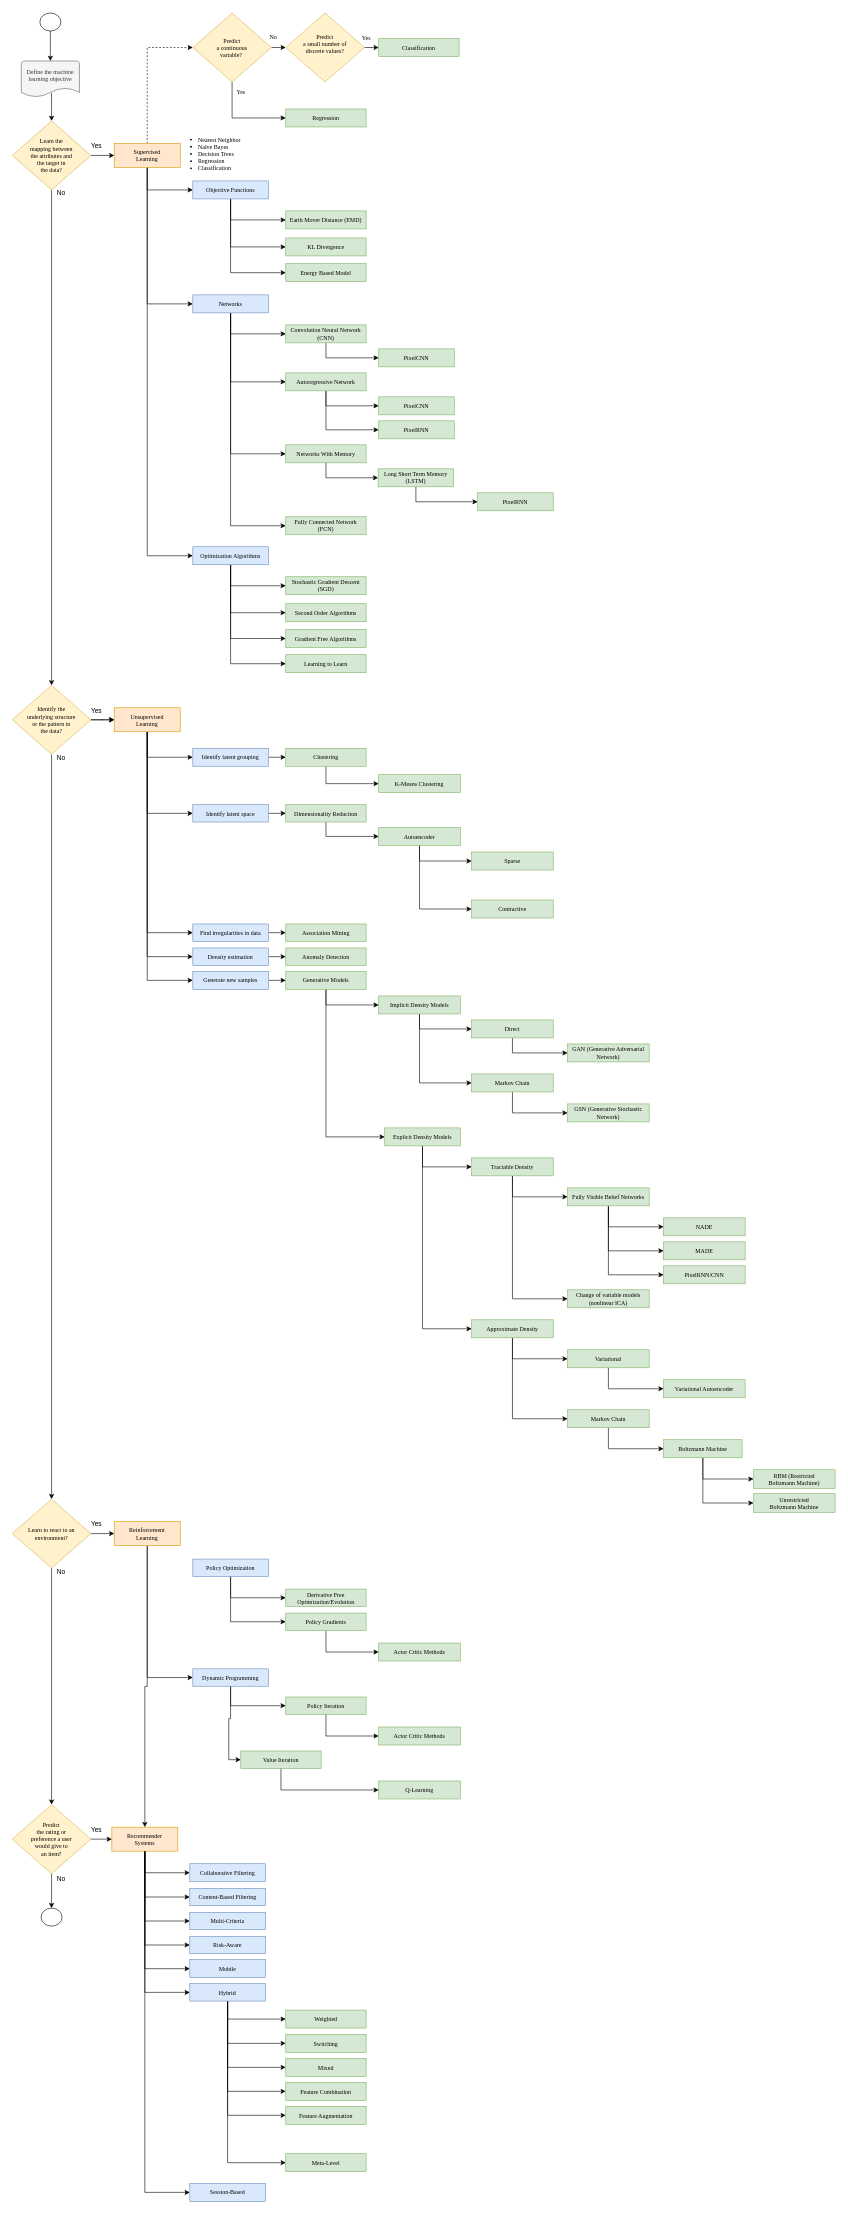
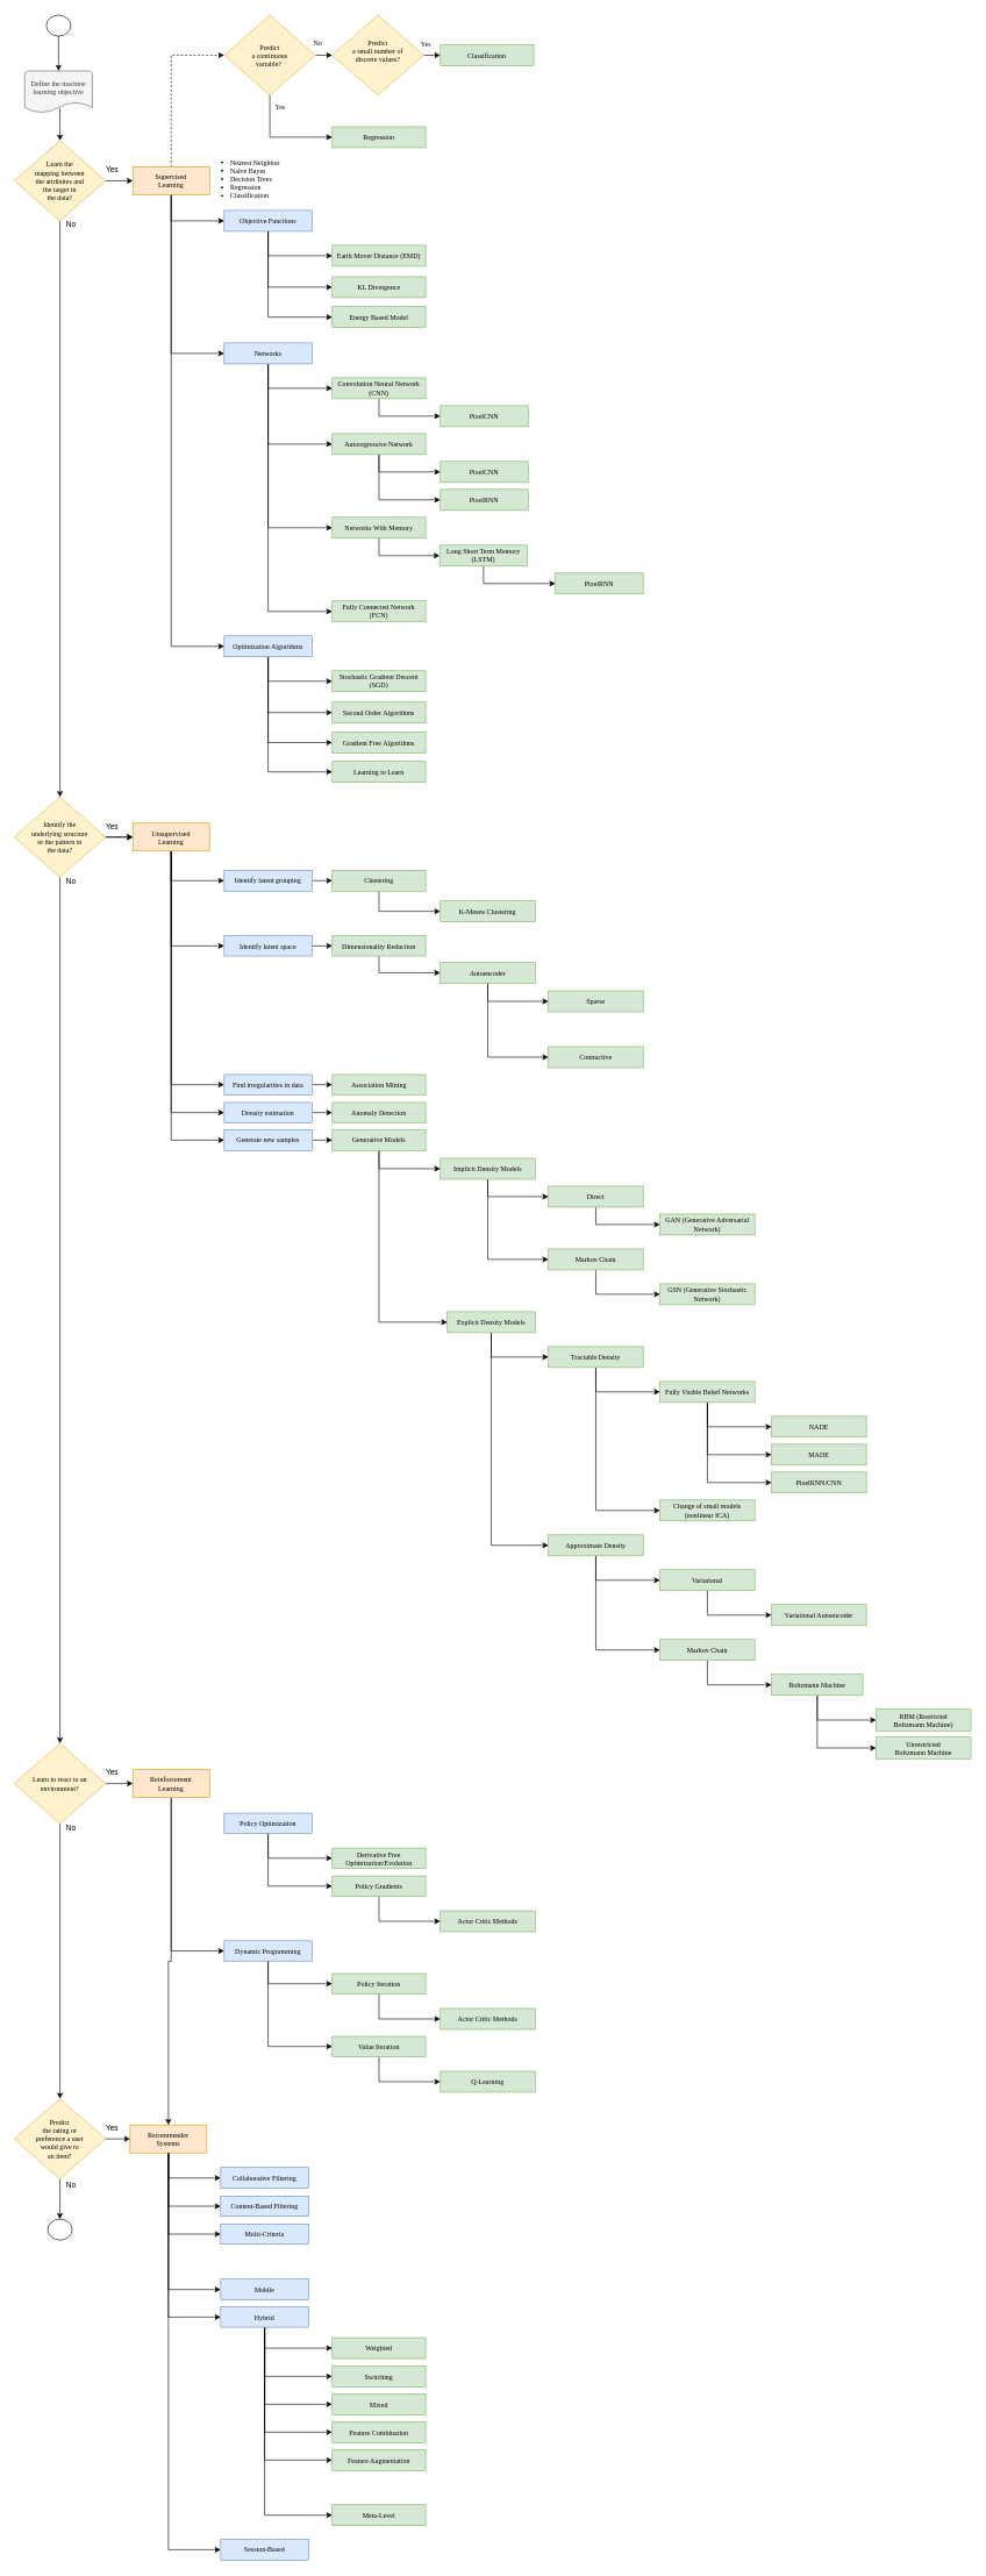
- <mxCell id="75" value="Change of variable models (nonlinear ICA)" style="whiteSpace=wrap;html=1;absoluteArcSize=1;arcSize=14;strokeWidth=1;fontFamily=Tahoma;fontSize=10;shadow=0;sketch=0;fillColor=#d5e8d4;strokeColor=#82b366;" parent="1" vertex="1"><mxGeometry x="946" y="2149" width="136" height="30" as="geometry" /></mxCell>
+ <mxCell id="75" value="Change of small models (nonlinear ICA)" style="whiteSpace=wrap;html=1;absoluteArcSize=1;arcSize=14;strokeWidth=1;fontFamily=Tahoma;fontSize=10;shadow=0;sketch=0;fillColor=#d5e8d4;strokeColor=#82b366;" parent="1" vertex="1"><mxGeometry x="946" y="2149" width="136" height="30" as="geometry" /></mxCell>
- <mxCell id="104" value="Value Iteration" style="whiteSpace=wrap;html=1;absoluteArcSize=1;arcSize=14;strokeWidth=1;fontFamily=Tahoma;fontSize=10;shadow=0;sketch=0;fillColor=#d5e8d4;strokeColor=#82b366;" parent="1" vertex="1"><mxGeometry x="401" y="2918" width="134" height="29" as="geometry" /></mxCell>
+ <mxCell id="104" value="Value Iteration" style="whiteSpace=wrap;html=1;absoluteArcSize=1;arcSize=14;strokeWidth=1;fontFamily=Tahoma;fontSize=10;shadow=0;sketch=0;fillColor=#d5e8d4;strokeColor=#82b366;" parent="1" vertex="1"><mxGeometry x="476" y="2918" width="134" height="29" as="geometry" /></mxCell>
- <mxCell id="154" style="edgeStyle=orthogonalEdgeStyle;rounded=0;sketch=0;orthogonalLoop=1;jettySize=auto;html=1;exitX=0.5;exitY=1;exitDx=0;exitDy=0;entryX=0;entryY=0.5;entryDx=0;entryDy=0;shadow=0;strokeWidth=1;fontFamily=Tahoma;fontSize=10;" parent="1" source="149" target="158" edge="1"><mxGeometry relative="1" as="geometry"><mxPoint x="240" y="3122.5" as="sourcePoint" /></mxGeometry></mxCell>
- <mxCell id="158" value="Risk-Aware" style="whiteSpace=wrap;html=1;absoluteArcSize=1;arcSize=14;strokeWidth=1;fontFamily=Tahoma;fontSize=10;shadow=0;sketch=0;fillColor=#dae8fc;strokeColor=#6c8ebf;" parent="1" vertex="1"><mxGeometry x="316" y="3227" width="126" height="29" as="geometry" /></mxCell>
